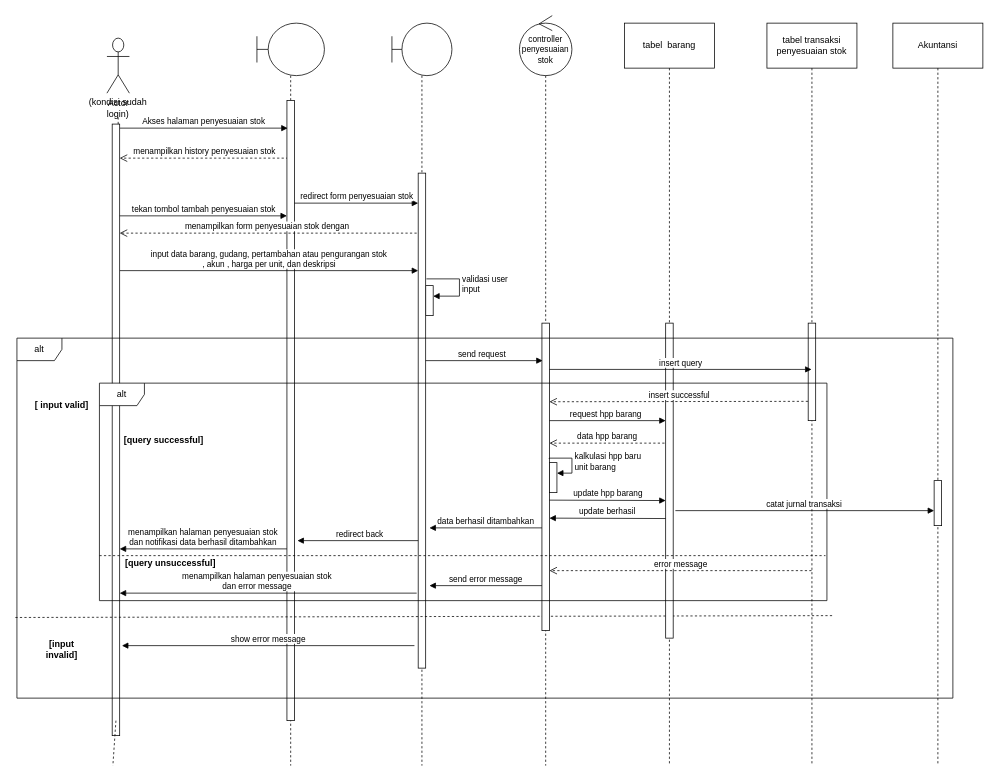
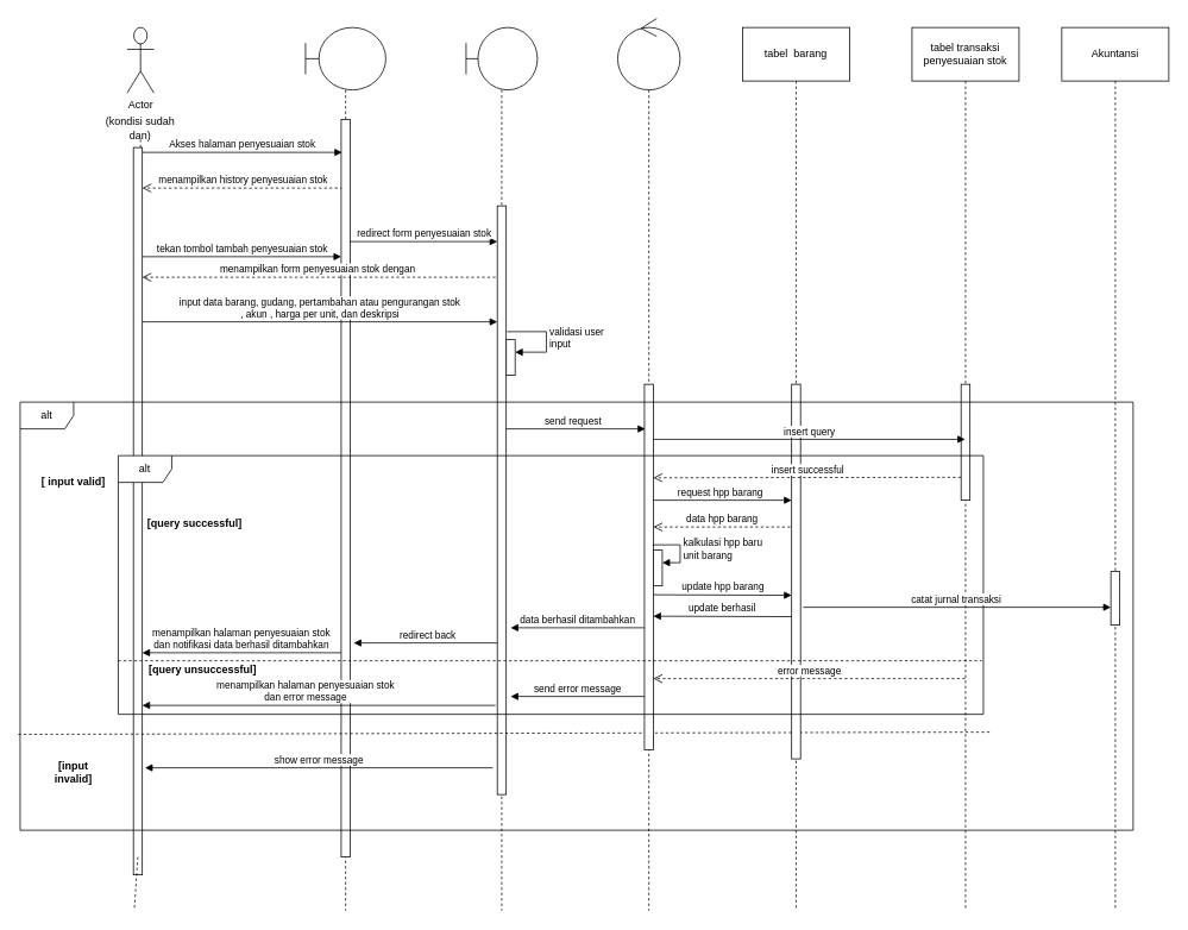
- <mxCell id="32" value="&lt;font style=&quot;font-size: 11px&quot;&gt;controller penyesuaian stok&lt;/font&gt;" style="text;html=1;strokeColor=none;fillColor=none;align=center;verticalAlign=middle;whiteSpace=wrap;rounded=0;" vertex="1" parent="31"><mxGeometry x="15" y="35" width="40" height="20" as="geometry" /></mxCell>
- <mxCell id="19" value="Actor" style="shape=umlActor;verticalLabelPosition=bottom;labelBackgroundColor=#ffffff;verticalAlign=top;html=1;outlineConnect=0;" vertex="1" parent="18"><mxGeometry x="30" y="20" width="30" height="73.421" as="geometry" /></mxCell>
+ <mxCell id="19" value="Actor" style="shape=umlActor;verticalLabelPosition=bottom;labelBackgroundColor=#ffffff;verticalAlign=top;html=1;outlineConnect=0;" vertex="1" parent="18"><mxGeometry x="30" width="30" height="73.421" as="geometry" /></mxCell>
- <mxCell id="20" value="(kondisi sudah login)" style="text;html=1;strokeColor=none;fillColor=none;align=center;verticalAlign=middle;whiteSpace=wrap;rounded=0;" vertex="1" parent="18"><mxGeometry y="100.342" width="90" height="24.474" as="geometry" /></mxCell>
+ <mxCell id="20" value="(kondisi sudah dan)" style="text;html=1;strokeColor=none;fillColor=none;align=center;verticalAlign=middle;whiteSpace=wrap;rounded=0;" vertex="1" parent="18"><mxGeometry y="100.342" width="90" height="24.474" as="geometry" /></mxCell>
